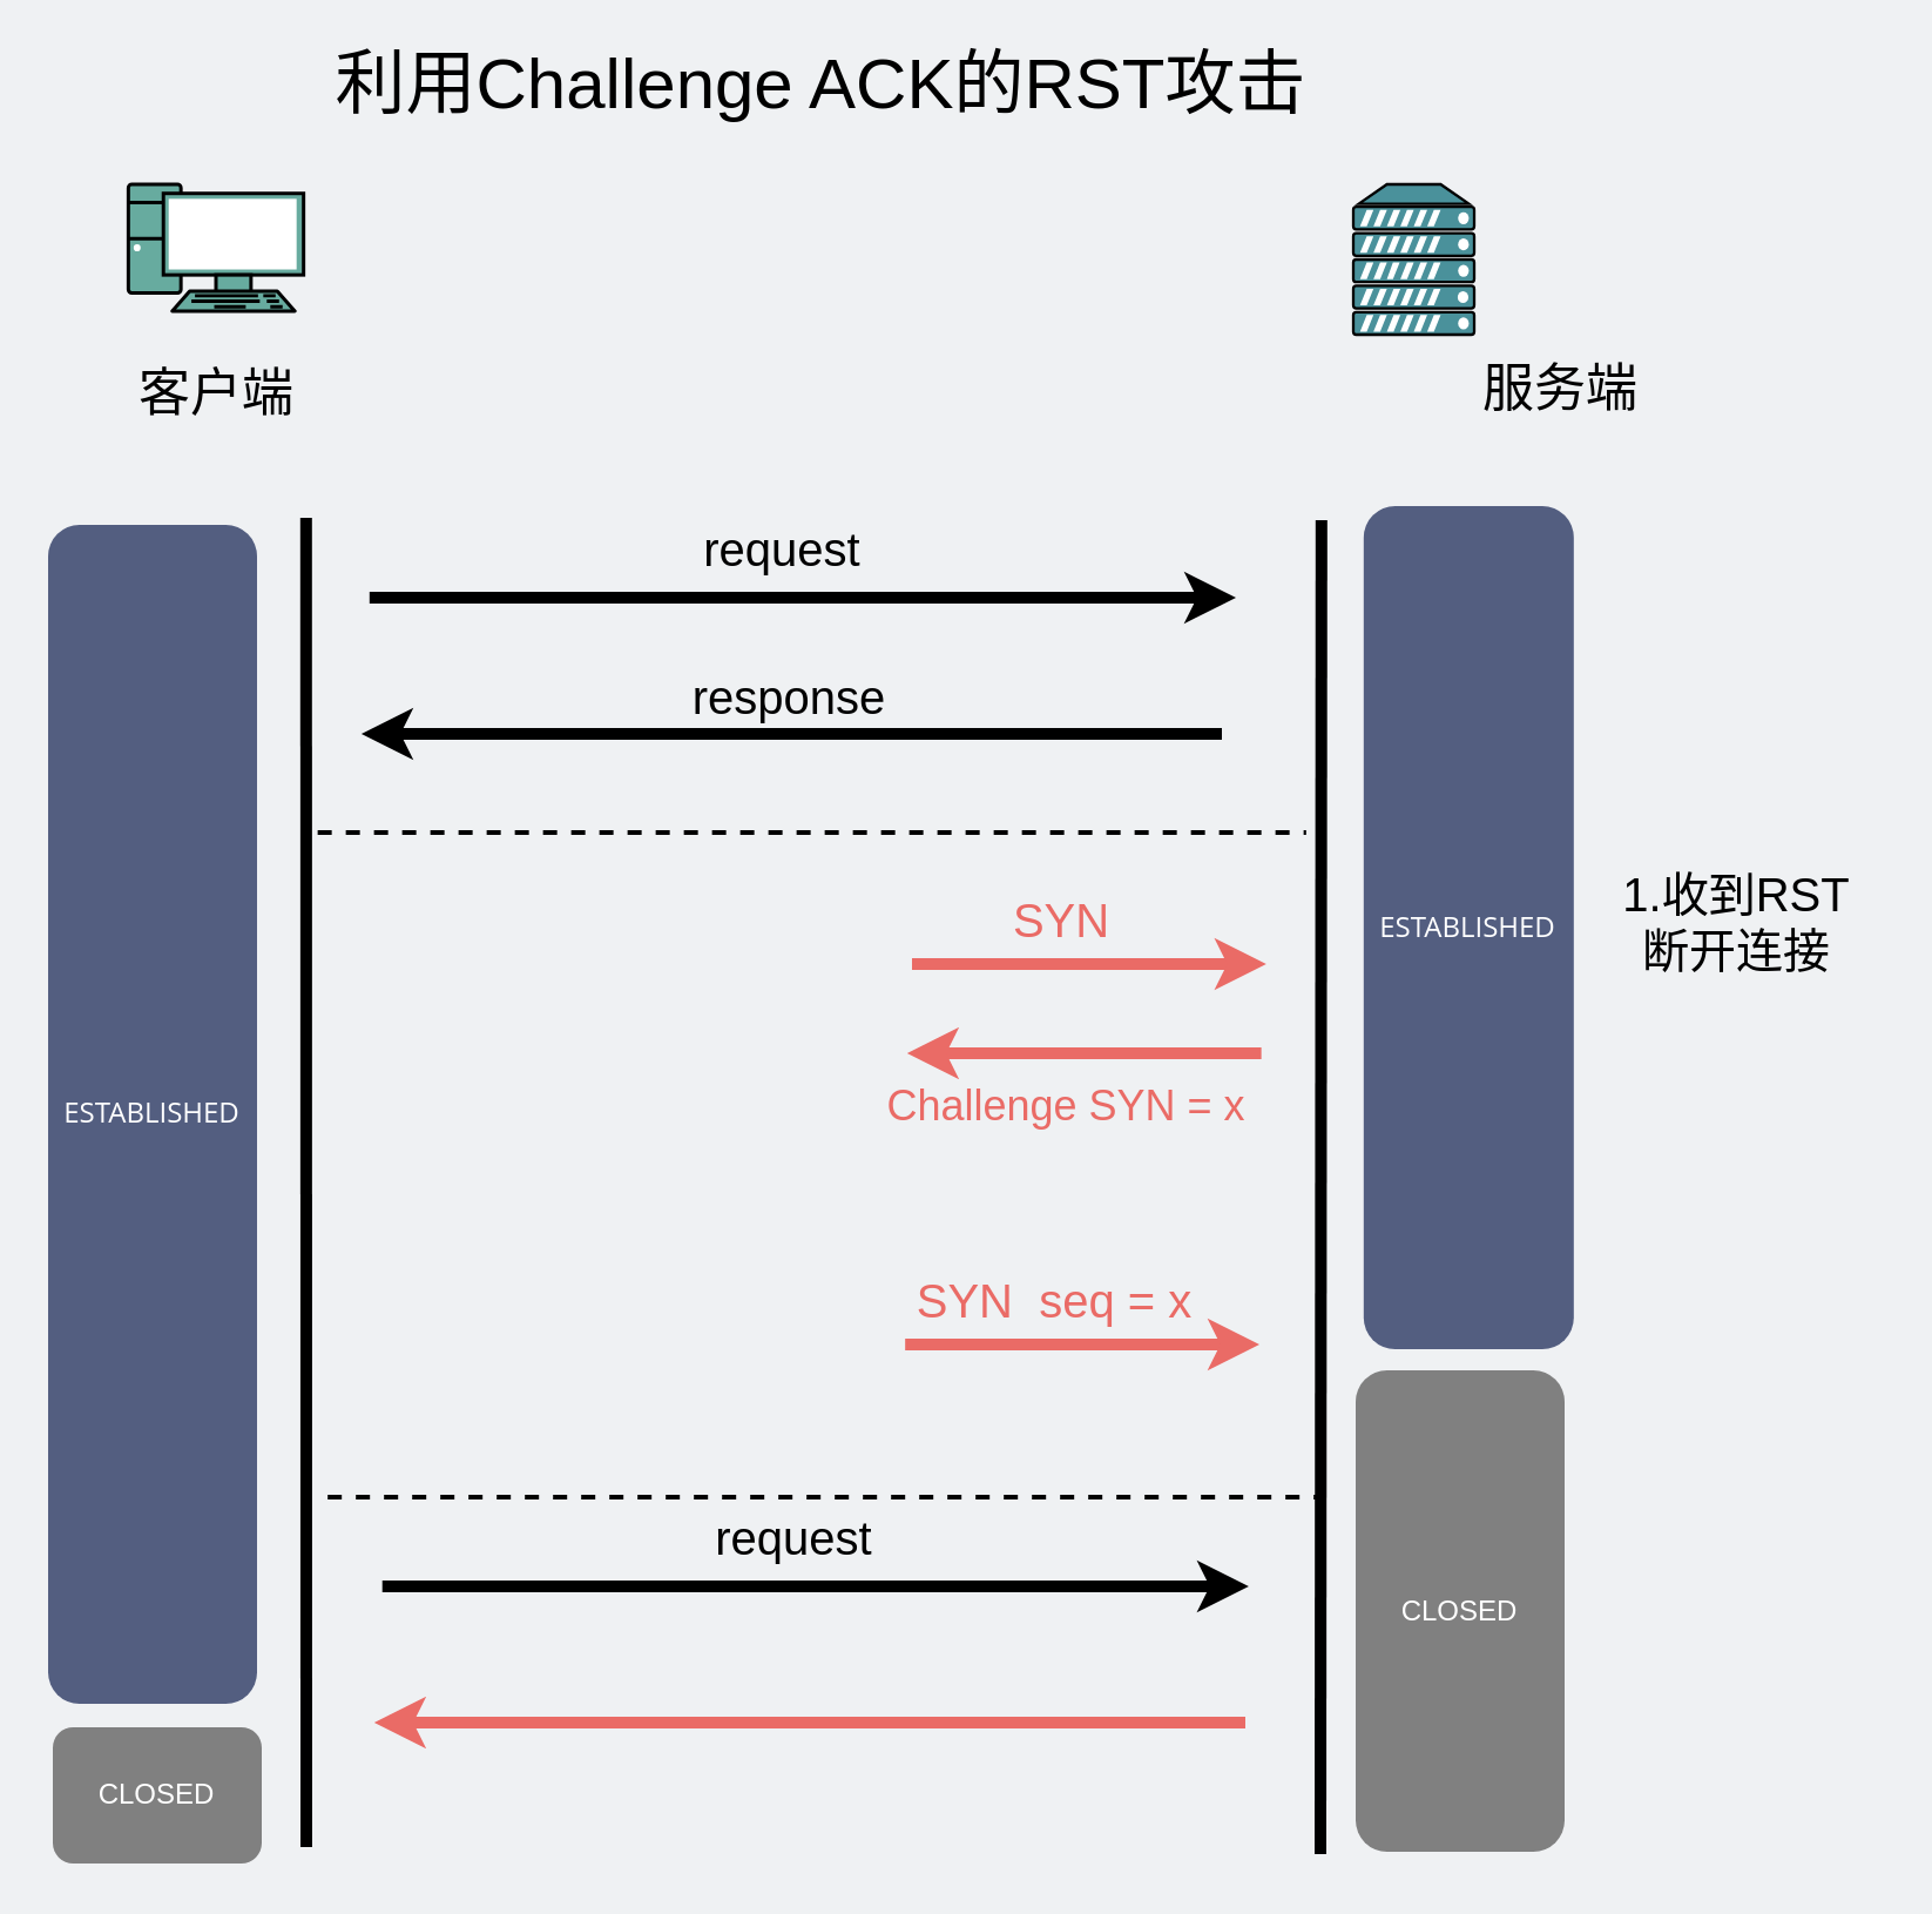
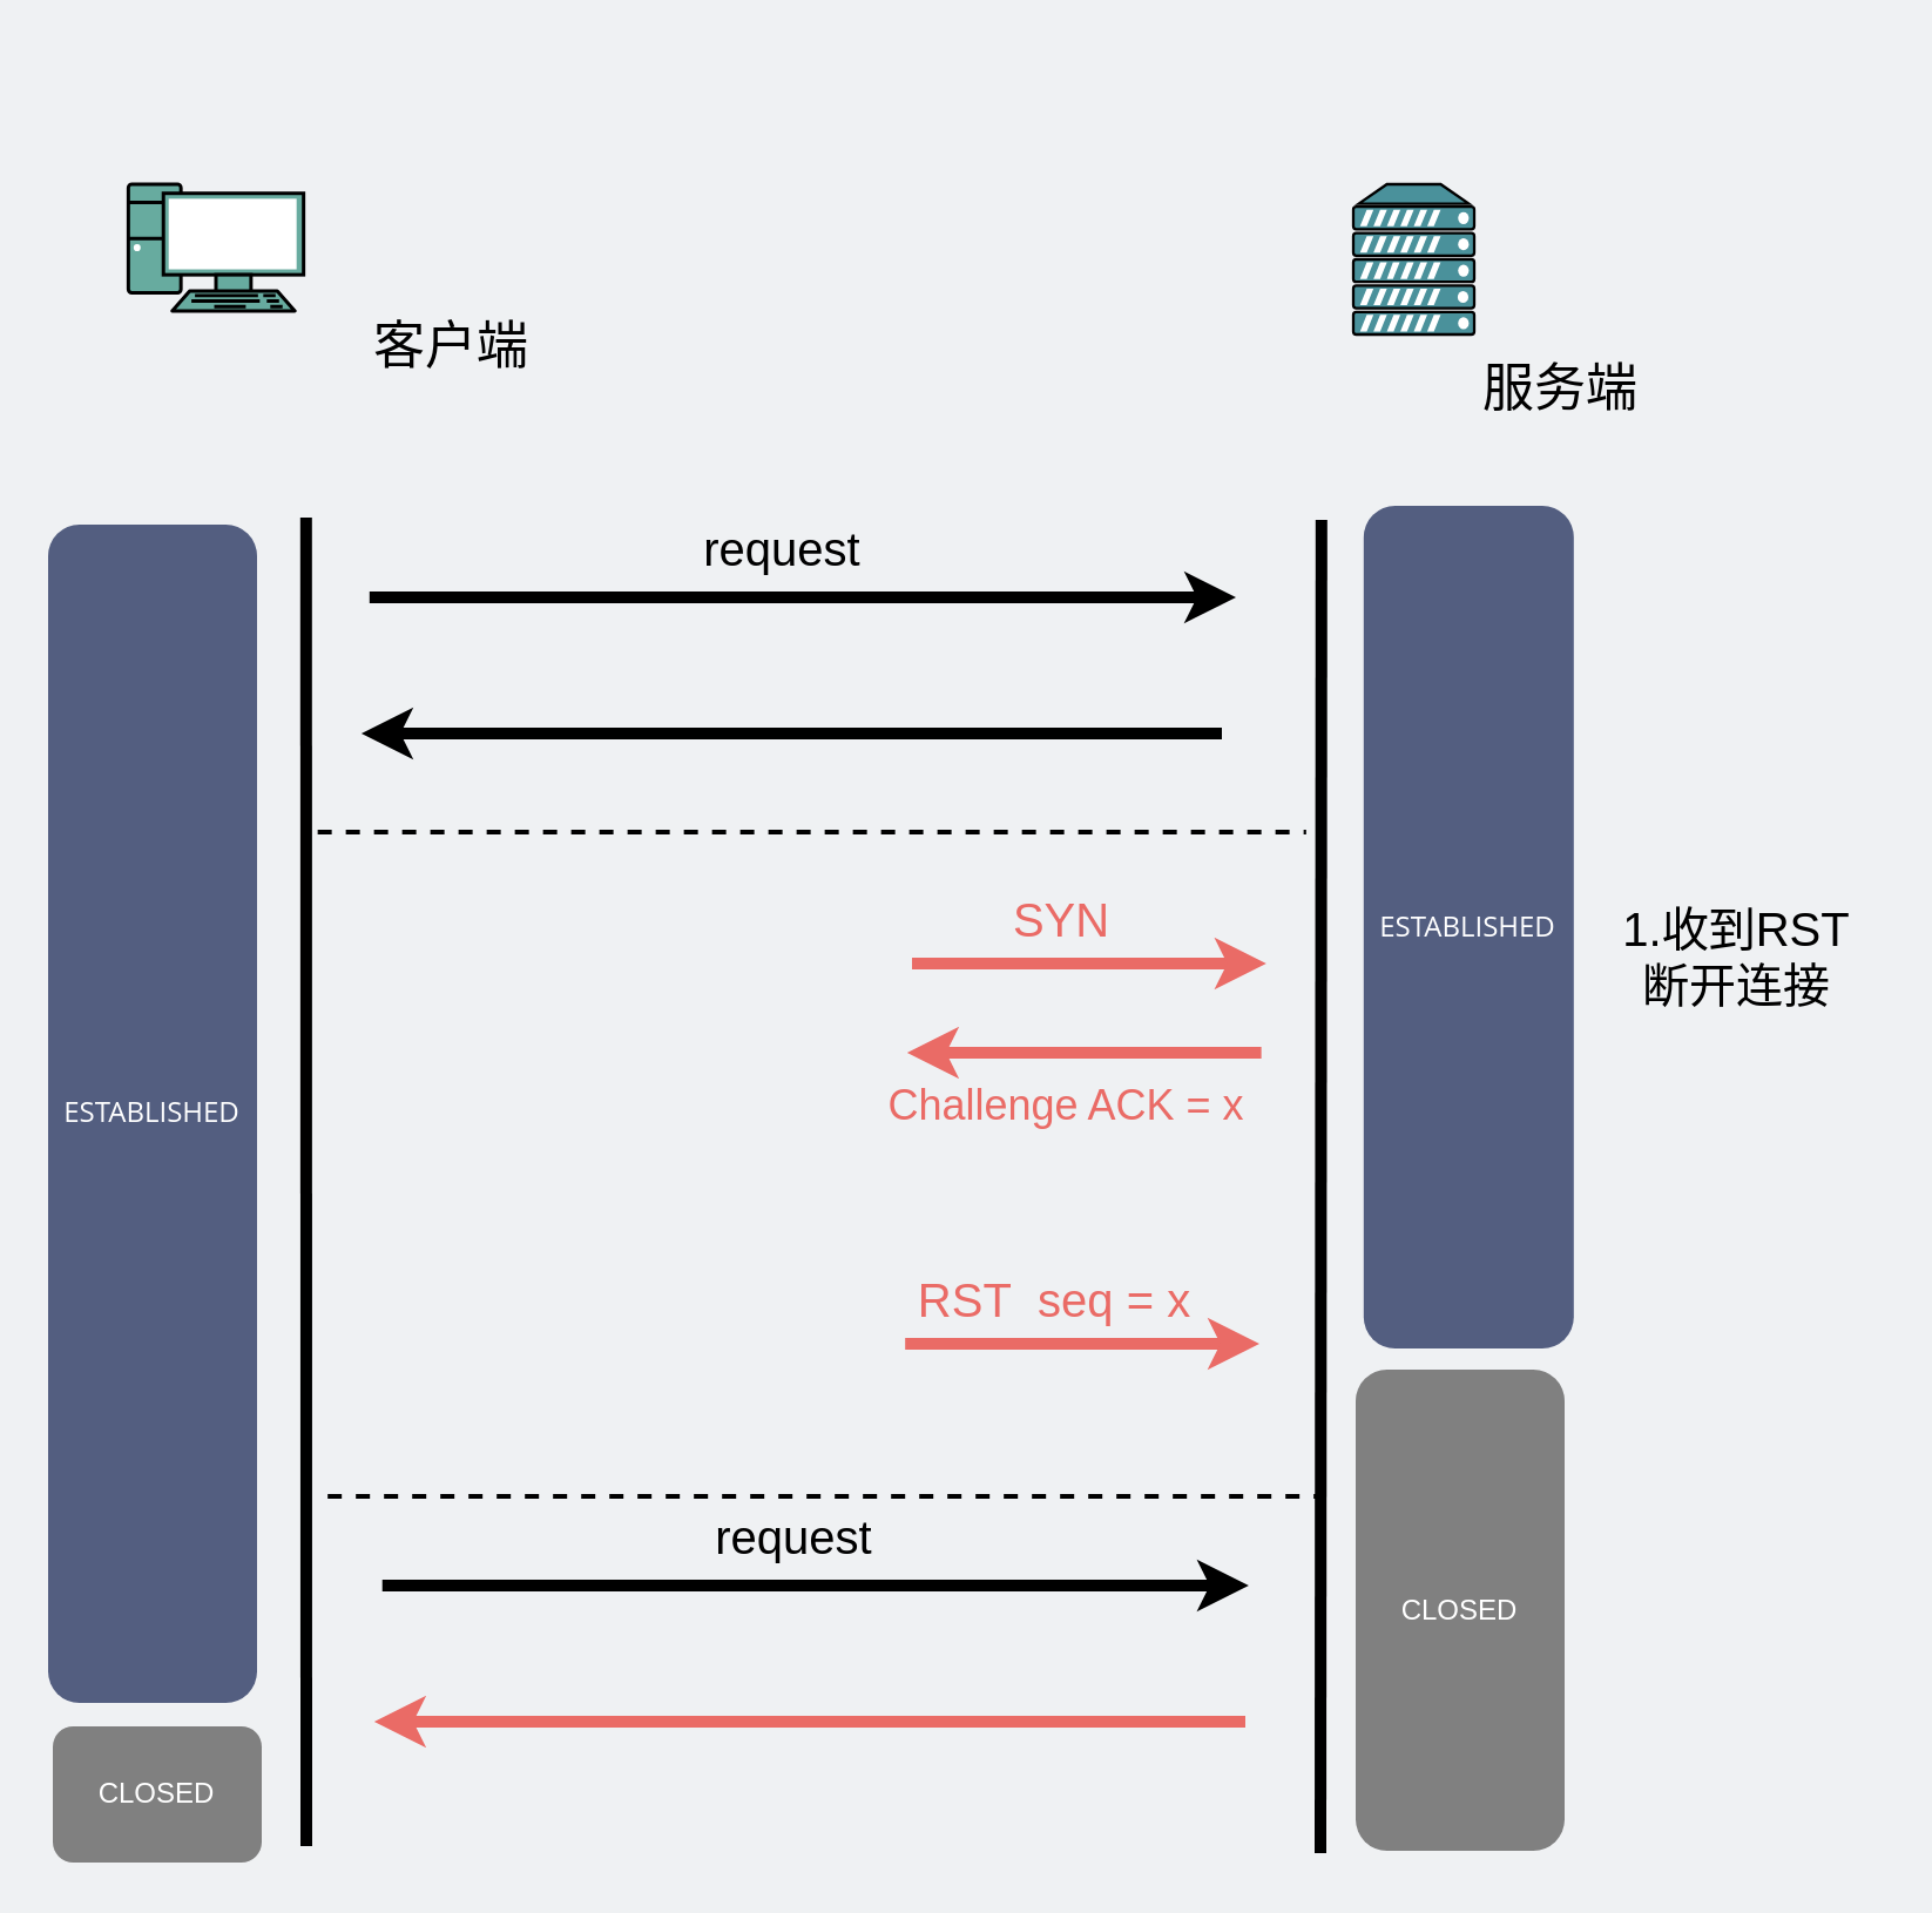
- <mxCell id="6" value="&lt;font style=&quot;font-size: 30px&quot;&gt;利用Challenge ACK的RST攻击&lt;/font&gt;" style="text;html=1;strokeColor=none;fillColor=none;align=center;verticalAlign=middle;whiteSpace=wrap;rounded=0;" parent="1" vertex="1"><mxGeometry x="139.91" y="20" width="419.09" height="29" as="geometry" /></mxCell>
- <mxCell id="3" value="客户端" style="text;html=1;strokeColor=none;fillColor=none;align=center;verticalAlign=middle;whiteSpace=wrap;rounded=0;fontSize=22;" parent="1" vertex="1"><mxGeometry x="47.55" y="158" width="87.91" height="20" as="geometry" /></mxCell>
+ <mxCell id="3" value="客户端" style="text;html=1;strokeColor=none;fillColor=none;align=center;verticalAlign=middle;whiteSpace=wrap;rounded=0;fontSize=22;" parent="1" vertex="1"><mxGeometry x="147.55" y="138" width="87.91" height="20" as="geometry" /></mxCell>
- <mxCell id="16" value="&lt;span style=&quot;font-size: 20px&quot;&gt;response&lt;/span&gt;" style="text;html=1;strokeColor=none;fillColor=none;align=center;verticalAlign=middle;whiteSpace=wrap;rounded=0;" parent="1" vertex="1"><mxGeometry x="270" y="286" width="132" height="20" as="geometry" /></mxCell>
- <mxCell id="12" value="&lt;font style=&quot;font-size: 20px&quot;&gt;1.收到RST&lt;br&gt;断开连接&lt;/font&gt;" style="text;html=1;strokeColor=none;fillColor=none;align=center;verticalAlign=middle;whiteSpace=wrap;rounded=0;" parent="1" vertex="1"><mxGeometry x="678.18" y="375" width="122.73" height="33" as="geometry" /></mxCell>
+ <mxCell id="12" value="&lt;font style=&quot;font-size: 20px&quot;&gt;1.收到RST&lt;br&gt;断开连接&lt;/font&gt;" style="text;html=1;strokeColor=none;fillColor=none;align=center;verticalAlign=middle;whiteSpace=wrap;rounded=0;" parent="1" vertex="1"><mxGeometry x="678.18" y="390" width="122.73" height="33" as="geometry" /></mxCell>
- <mxCell id="21" value="&lt;font style=&quot;font-size: 18px&quot;&gt;Challenge SYN = x&lt;/font&gt;" style="text;html=1;strokeColor=none;fillColor=none;align=center;verticalAlign=middle;whiteSpace=wrap;rounded=0;fontColor=#EA6B66;" vertex="1" parent="1"><mxGeometry x="376" y="456" width="156" height="29" as="geometry" /></mxCell>
+ <mxCell id="21" value="&lt;font style=&quot;font-size: 18px&quot;&gt;Challenge ACK = x&lt;/font&gt;" style="text;html=1;strokeColor=none;fillColor=none;align=center;verticalAlign=middle;whiteSpace=wrap;rounded=0;fontColor=#EA6B66;" vertex="1" parent="1"><mxGeometry x="376" y="456" width="156" height="29" as="geometry" /></mxCell>
- <mxCell id="24" value="&lt;span style=&quot;font-size: 20px&quot;&gt;SYN&amp;nbsp; seq = x&lt;/span&gt;" style="text;html=1;strokeColor=none;fillColor=none;align=center;verticalAlign=middle;whiteSpace=wrap;rounded=0;fontColor=#EA6B66;" vertex="1" parent="1"><mxGeometry x="383" y="543" width="132" height="20" as="geometry" /></mxCell>
+ <mxCell id="24" value="&lt;span style=&quot;font-size: 20px&quot;&gt;RST&amp;nbsp; seq = x&lt;/span&gt;" style="text;html=1;strokeColor=none;fillColor=none;align=center;verticalAlign=middle;whiteSpace=wrap;rounded=0;fontColor=#EA6B66;" vertex="1" parent="1"><mxGeometry x="383" y="543" width="132" height="20" as="geometry" /></mxCell>
